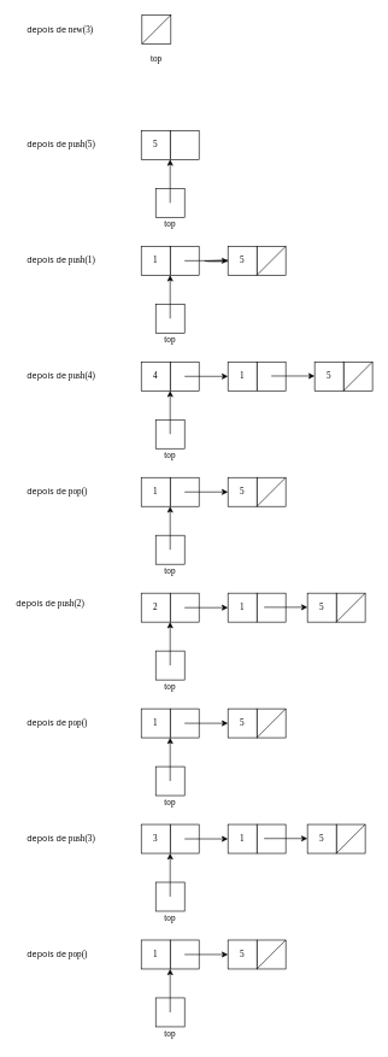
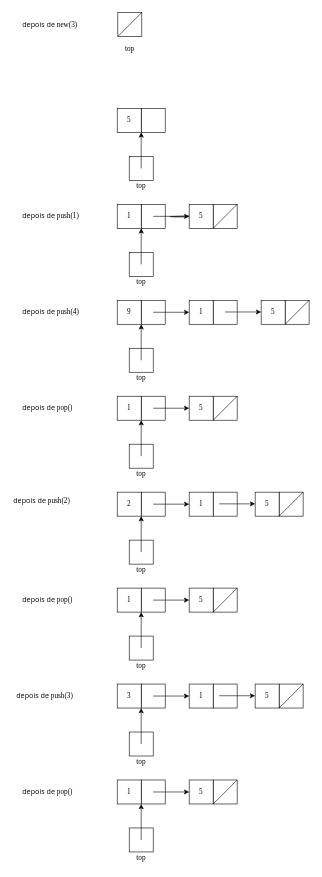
- <mxCell id="63" value="&lt;font face=&quot;open sans&quot;&gt;depois de &lt;/font&gt;&lt;font face=&quot;Oxygen Mono&quot;&gt;push(5)&lt;/font&gt;" style="text;html=1;strokeColor=none;fillColor=none;align=left;verticalAlign=middle;whiteSpace=wrap;rounded=0;" parent="1" vertex="1"><mxGeometry x="35" y="180" width="160" height="40" as="geometry" /></mxCell>
- <mxCell id="21" value="4" style="rounded=0;whiteSpace=wrap;html=1;fontFamily=Oxygen Mono;FType=g;" parent="1" vertex="1"><mxGeometry x="195" y="500" width="40" height="40" as="geometry" /></mxCell>
+ <mxCell id="21" value="9" style="rounded=0;whiteSpace=wrap;html=1;fontFamily=Oxygen Mono;FType=g;" parent="1" vertex="1"><mxGeometry x="195" y="500" width="40" height="40" as="geometry" /></mxCell>
- <mxCell id="69" value="&lt;font face=&quot;open sans&quot;&gt;depois de &lt;/font&gt;&lt;font face=&quot;Oxygen Mono&quot;&gt;p&lt;/font&gt;&lt;span style=&quot;font-family: &amp;#34;oxygen mono&amp;#34;&quot;&gt;ush(3)&lt;/span&gt;" style="text;html=1;strokeColor=none;fillColor=none;align=left;verticalAlign=middle;whiteSpace=wrap;rounded=0;" parent="1" vertex="1"><mxGeometry x="35" y="1140" width="160" height="40" as="geometry" /></mxCell>
+ <mxCell id="69" value="&lt;font face=&quot;open sans&quot;&gt;depois de &lt;/font&gt;&lt;font face=&quot;Oxygen Mono&quot;&gt;p&lt;/font&gt;&lt;span style=&quot;font-family: &amp;#34;oxygen mono&amp;#34;&quot;&gt;ush(3)&lt;/span&gt;" style="text;html=1;strokeColor=none;fillColor=none;align=left;verticalAlign=middle;whiteSpace=wrap;rounded=0;" parent="1" vertex="1"><mxGeometry x="25" y="1140" width="160" height="40" as="geometry" /></mxCell>
